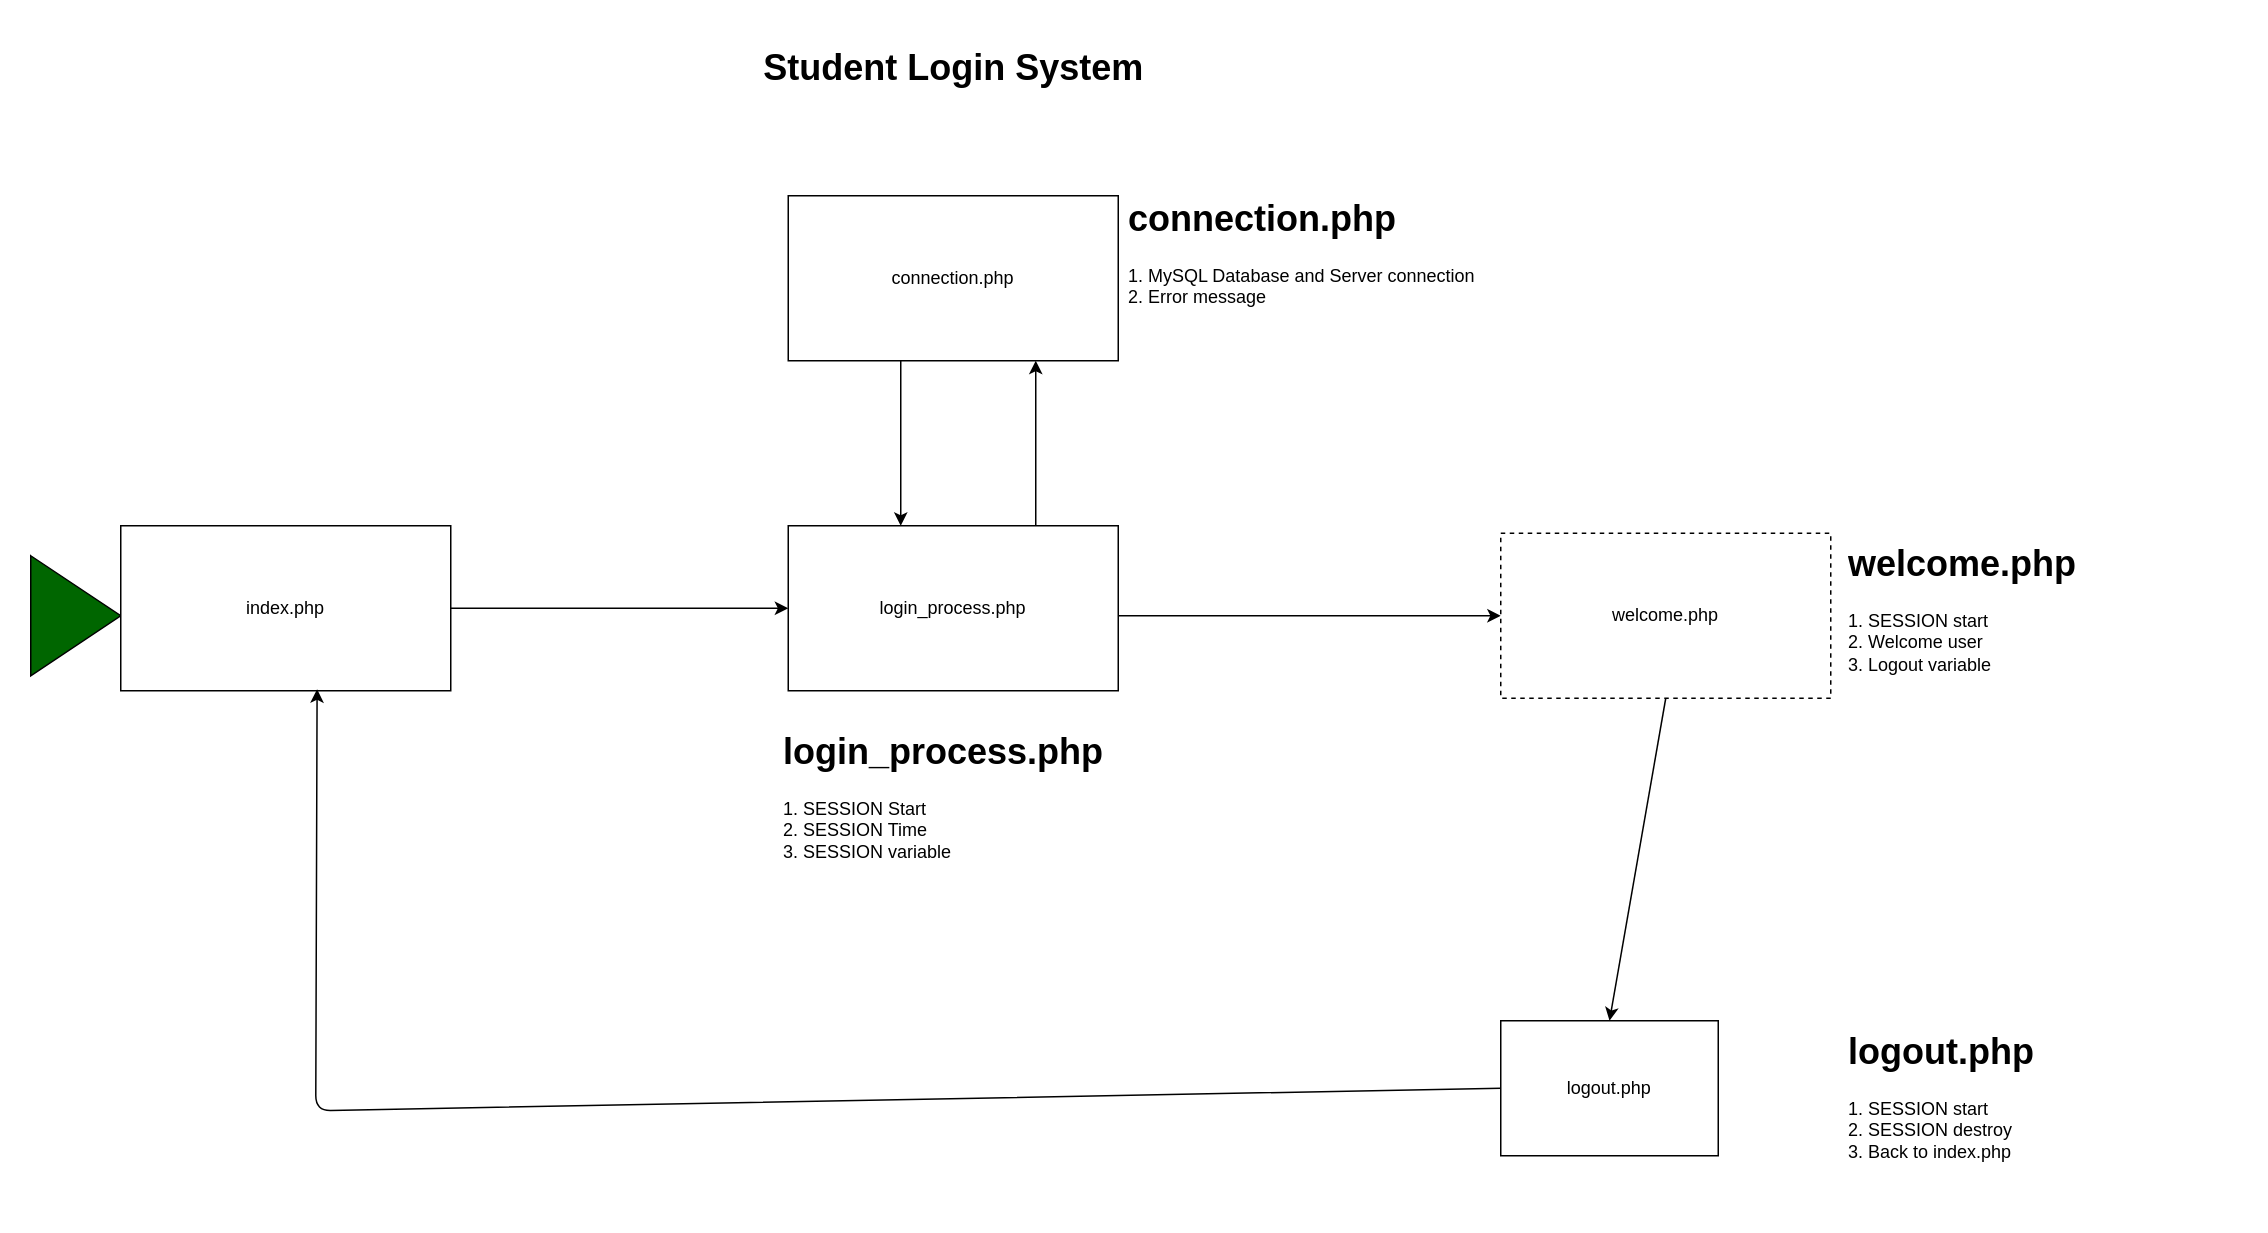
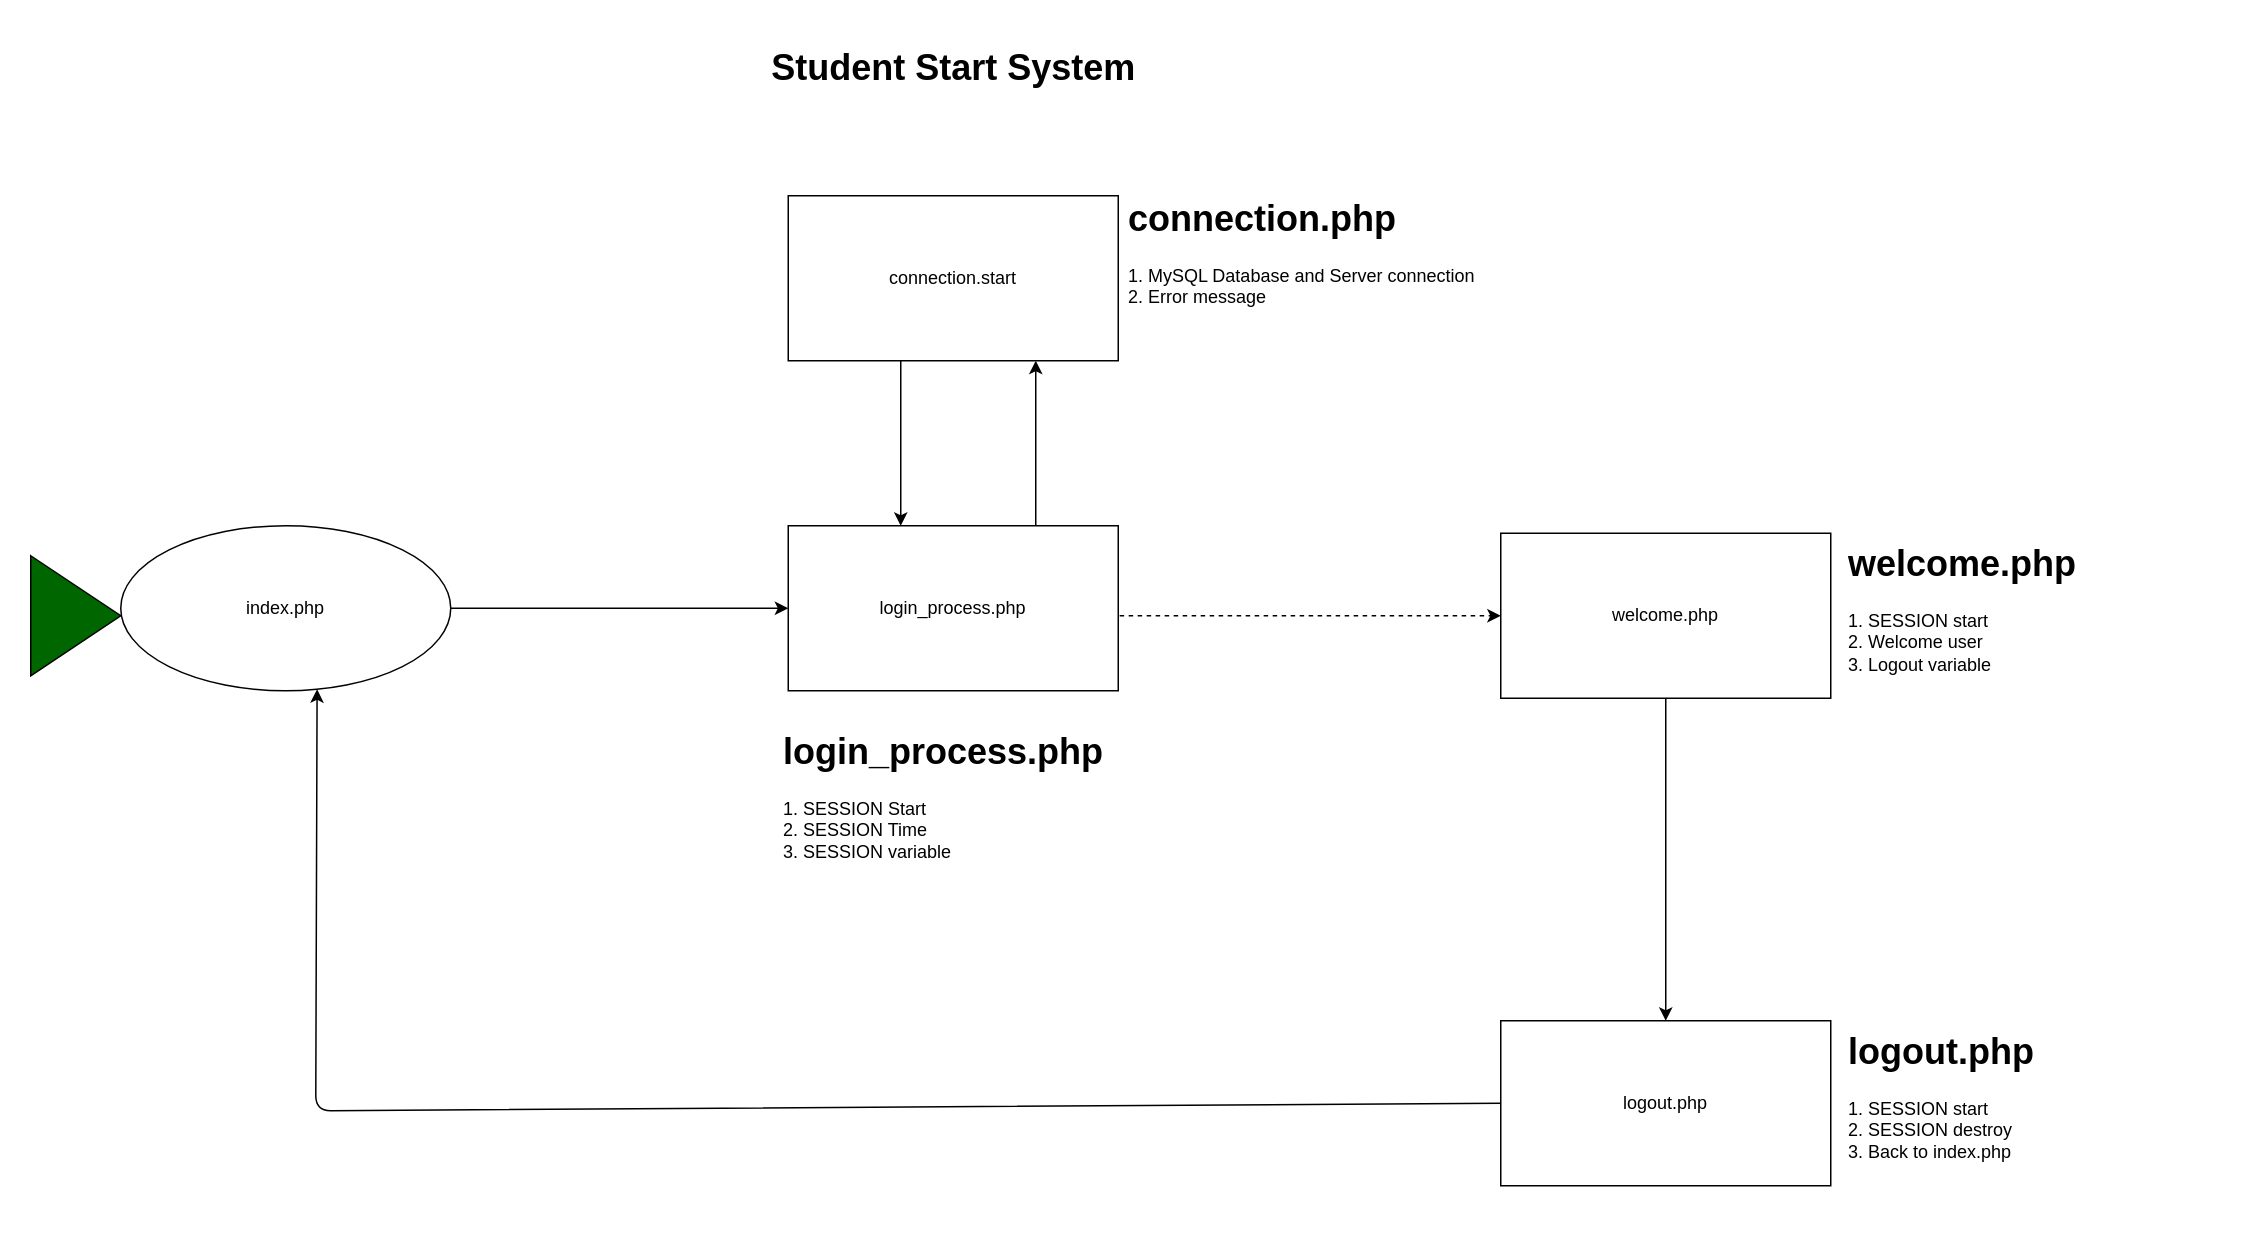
- <mxCell id="18" value="&lt;font style=&quot;font-size: 24px;&quot;&gt;&lt;b&gt;Student Login System&lt;/b&gt;&lt;/font&gt;" style="text;html=1;align=center;verticalAlign=middle;whiteSpace=wrap;rounded=0;" vertex="1" parent="1"><mxGeometry x="488" y="20" width="295" height="50" as="geometry" /></mxCell>
+ <mxCell id="18" value="&lt;font style=&quot;font-size: 24px;&quot;&gt;&lt;b&gt;Student Start System&lt;/b&gt;&lt;/font&gt;" style="text;html=1;align=center;verticalAlign=middle;whiteSpace=wrap;rounded=0;" vertex="1" parent="1"><mxGeometry x="488" y="20" width="295" height="50" as="geometry" /></mxCell>
- <mxCell id="8" value="connection.php" style="rounded=0;whiteSpace=wrap;html=1;" vertex="1" parent="1"><mxGeometry x="525" y="130" width="220" height="110" as="geometry" /></mxCell>
+ <mxCell id="8" value="connection.start" style="rounded=0;whiteSpace=wrap;html=1;" vertex="1" parent="1"><mxGeometry x="525" y="130" width="220" height="110" as="geometry" /></mxCell>
- <mxCell id="3" value="index.php" style="rounded=0;whiteSpace=wrap;html=1;" vertex="1" parent="1"><mxGeometry x="80" y="350" width="220" height="110" as="geometry" /></mxCell>
+ <mxCell id="3" value="index.php" style="ellipse;whiteSpace=wrap;html=1;" vertex="1" parent="1"><mxGeometry x="80" y="350" width="220" height="110" as="geometry" /></mxCell>
- <mxCell id="5" style="edgeStyle=none;html=1;exitX=0.977;exitY=0.545;exitDx=0;exitDy=0;entryX=0;entryY=0.5;entryDx=0;entryDy=0;exitPerimeter=0;" edge="1" parent="1" source="6" target="10"><mxGeometry relative="1" as="geometry" /></mxCell>
+ <mxCell id="5" style="edgeStyle=none;html=1;exitX=0.977;exitY=0.545;exitDx=0;exitDy=0;entryX=0;entryY=0.5;entryDx=0;entryDy=0;exitPerimeter=0;dashed=1;" edge="1" parent="1" source="6" target="10"><mxGeometry relative="1" as="geometry" /></mxCell>
- <mxCell id="10" value="welcome.php" style="rounded=0;whiteSpace=wrap;html=1;dashed=1;" vertex="1" parent="1"><mxGeometry x="1000" y="355" width="220" height="110" as="geometry" /></mxCell>
+ <mxCell id="10" value="welcome.php" style="rounded=0;whiteSpace=wrap;html=1;" vertex="1" parent="1"><mxGeometry x="1000" y="355" width="220" height="110" as="geometry" /></mxCell>
- <mxCell id="11" value="logout.php" style="rounded=0;whiteSpace=wrap;html=1;" vertex="1" parent="1"><mxGeometry x="1000" y="680" width="145" height="90" as="geometry" /></mxCell>
+ <mxCell id="11" value="logout.php" style="rounded=0;whiteSpace=wrap;html=1;" vertex="1" parent="1"><mxGeometry x="1000" y="680" width="220" height="110" as="geometry" /></mxCell>
